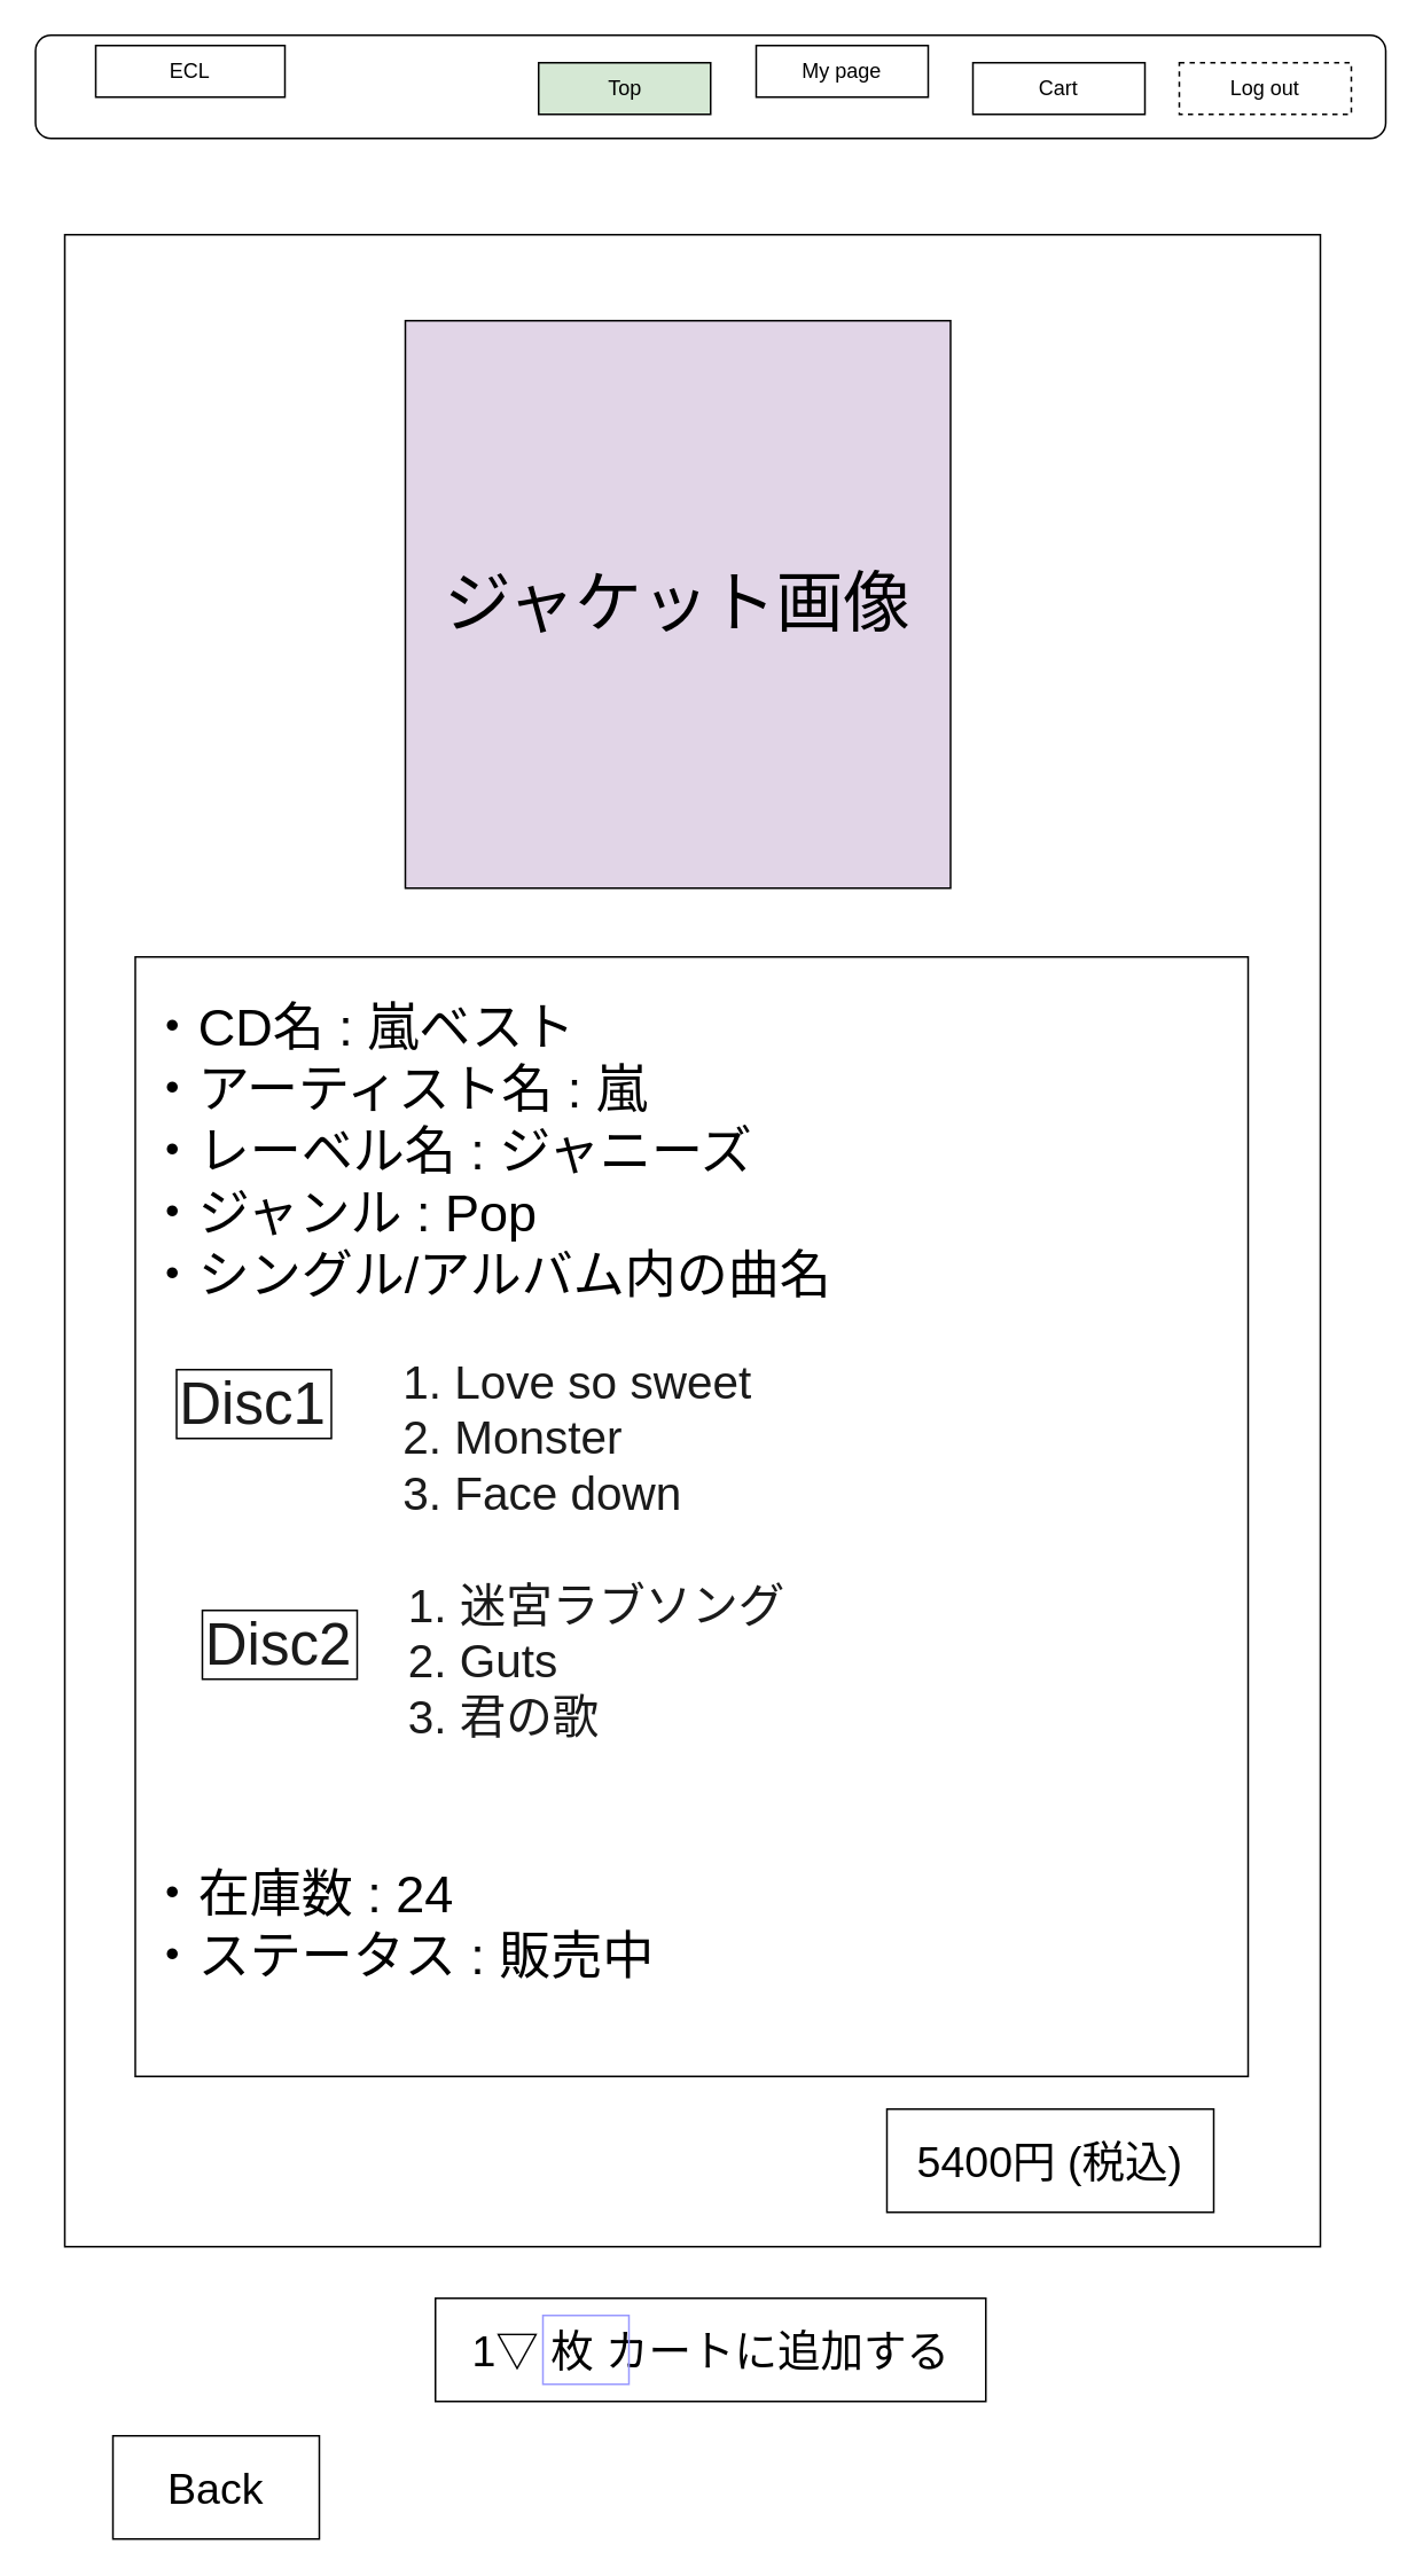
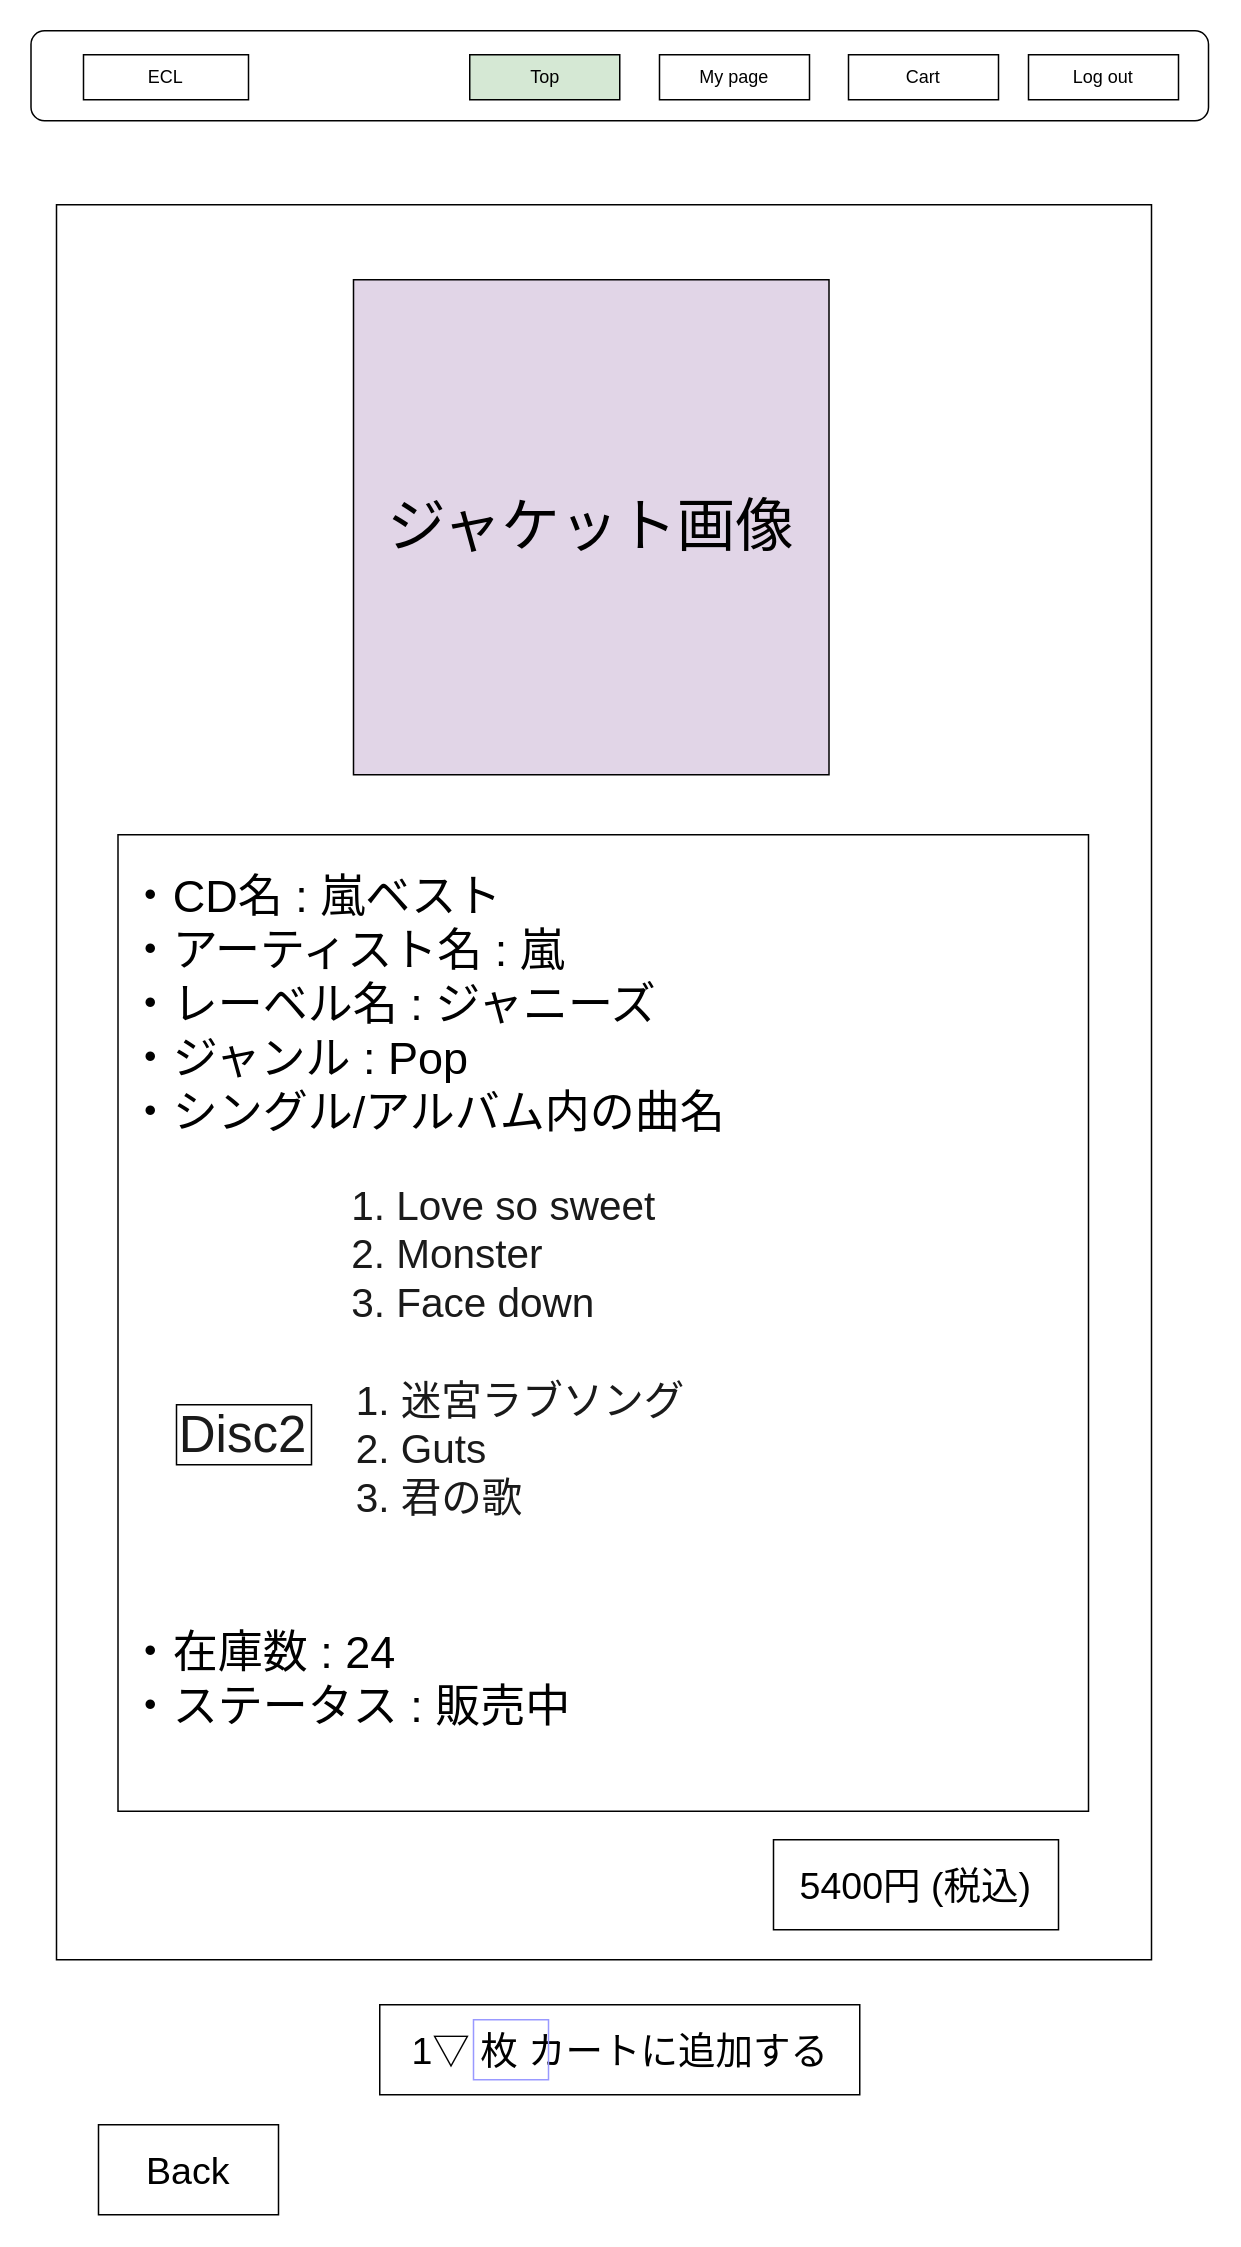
- <mxCell id="6" value="ECL" style="rounded=0;whiteSpace=wrap;html=1;" parent="1" vertex="1"><mxGeometry x="55" y="26" width="110" height="30" as="geometry" /></mxCell>
+ <mxCell id="6" value="ECL" style="rounded=0;whiteSpace=wrap;html=1;" parent="1" vertex="1"><mxGeometry x="55" y="36" width="110" height="30" as="geometry" /></mxCell>
- <mxCell id="10" value="My page" style="rounded=0;whiteSpace=wrap;html=1;" parent="1" vertex="1"><mxGeometry x="439" y="26" width="100" height="30" as="geometry" /></mxCell>
+ <mxCell id="10" value="My page" style="rounded=0;whiteSpace=wrap;html=1;" parent="1" vertex="1"><mxGeometry x="439" y="36" width="100" height="30" as="geometry" /></mxCell>
- <mxCell id="9" value="Log out" style="rounded=0;whiteSpace=wrap;html=1;dashed=1;" parent="1" vertex="1"><mxGeometry x="685" y="36" width="100" height="30" as="geometry" /></mxCell>
+ <mxCell id="9" value="Log out" style="rounded=0;whiteSpace=wrap;html=1;" parent="1" vertex="1"><mxGeometry x="685" y="36" width="100" height="30" as="geometry" /></mxCell>
- <mxCell id="14" value="Disc1" style="rounded=0;whiteSpace=wrap;html=1;fillColor=none;fontSize=34;fontColor=#1A1A1A;align=left;" parent="1" vertex="1"><mxGeometry x="102" y="796" width="90" height="40" as="geometry" /></mxCell>
